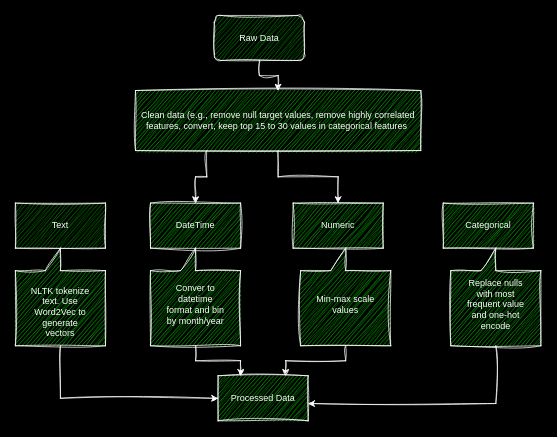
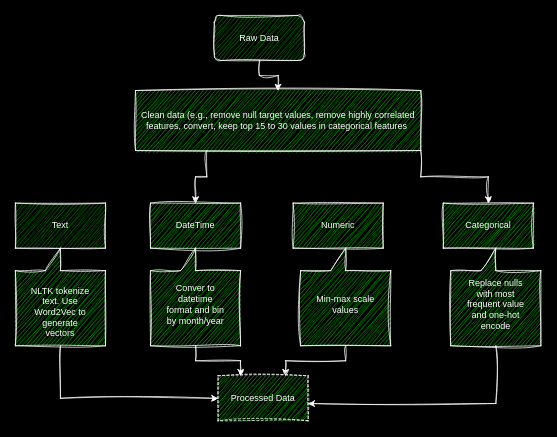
- <mxCell id="4" style="edgeStyle=orthogonalEdgeStyle;rounded=0;orthogonalLoop=1;jettySize=auto;html=1;exitX=0.5;exitY=1;exitDx=0;exitDy=0;sketch=1;curveFitting=1;jiggle=2;strokeColor=#FFFFFF;" edge="1" parent="1" source="7" target="10"><mxGeometry relative="1" as="geometry" /></mxCell>
+ <mxCell id="6" style="edgeStyle=orthogonalEdgeStyle;rounded=0;orthogonalLoop=1;jettySize=auto;html=1;exitX=1;exitY=1;exitDx=0;exitDy=0;entryX=0.5;entryY=0;entryDx=0;entryDy=0;sketch=1;curveFitting=1;jiggle=2;strokeColor=#FFFFFF;" edge="1" parent="1" source="7" target="11"><mxGeometry relative="1" as="geometry" /></mxCell>
- <mxCell id="23" value="Processed Data" style="rounded=0;whiteSpace=wrap;html=1;sketch=1;curveFitting=1;jiggle=2;fillColor=#00CC00;strokeColor=#FFFFFF;fontColor=#FFFFFF;" vertex="1" parent="1"><mxGeometry x="290" y="500" width="120" height="60" as="geometry" /></mxCell>
+ <mxCell id="23" value="Processed Data" style="rounded=0;whiteSpace=wrap;html=1;sketch=1;curveFitting=1;jiggle=2;fillColor=#00CC00;strokeColor=#FFFFFF;fontColor=#FFFFFF;dashed=1;" vertex="1" parent="1"><mxGeometry x="290" y="500" width="120" height="60" as="geometry" /></mxCell>
